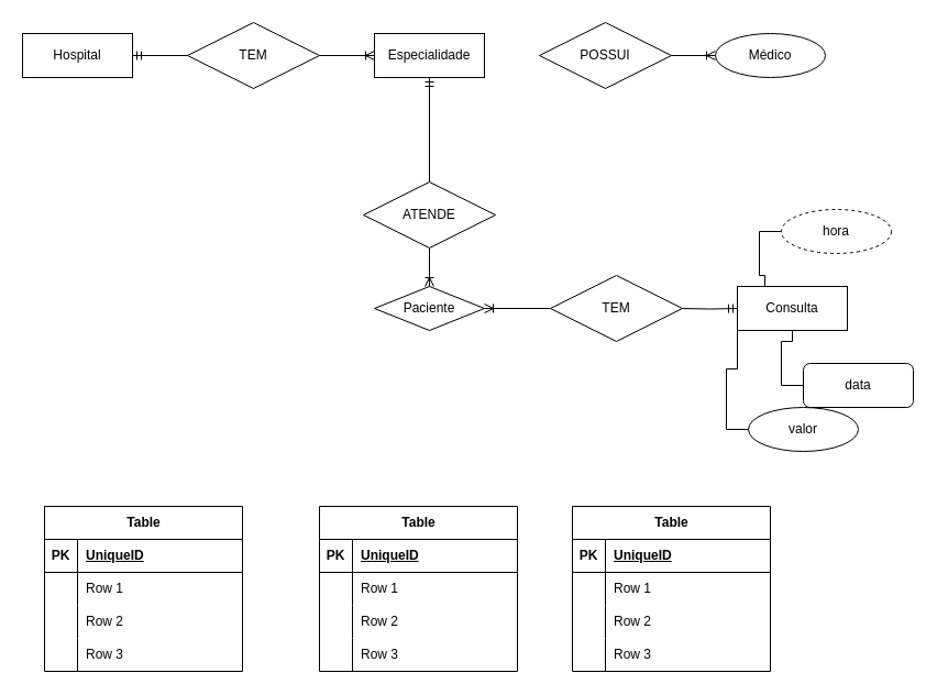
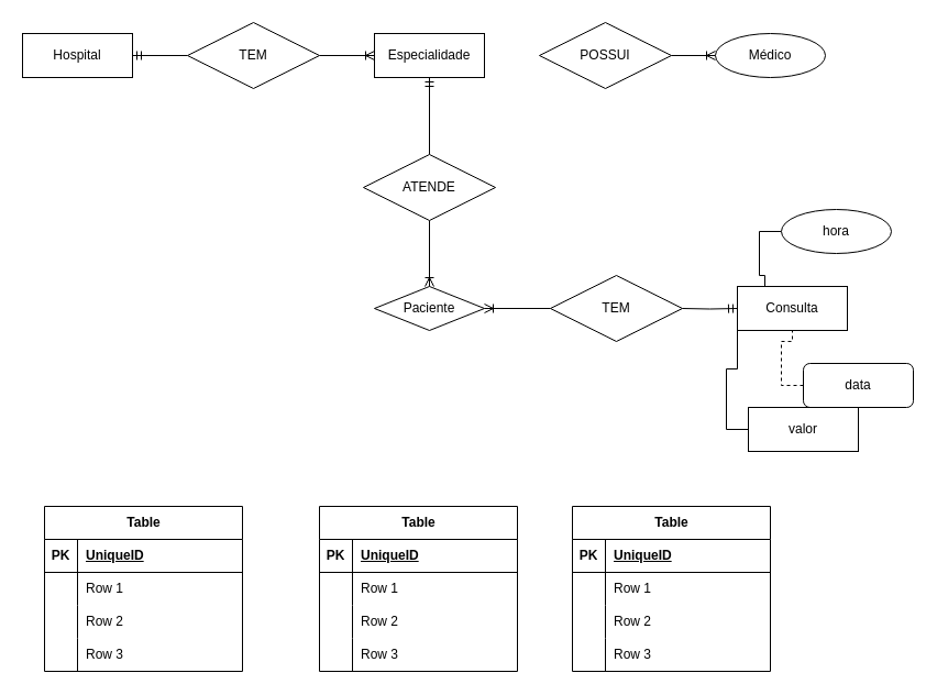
- <mxCell id="15" value="ATENDE" style="shape=rhombus;perimeter=rhombusPerimeter;whiteSpace=wrap;html=1;align=center;" vertex="1" parent="1"><mxGeometry x="330" y="165" width="120" height="60" as="geometry" /></mxCell>
+ <mxCell id="15" value="ATENDE" style="shape=rhombus;perimeter=rhombusPerimeter;whiteSpace=wrap;html=1;align=center;" vertex="1" parent="1"><mxGeometry x="330" y="140" width="120" height="60" as="geometry" /></mxCell>
- <mxCell id="21" value="hora" style="ellipse;whiteSpace=wrap;html=1;align=center;dashed=1;" vertex="1" parent="1"><mxGeometry x="710" y="190" width="100" height="40" as="geometry" /></mxCell>
+ <mxCell id="21" value="hora" style="ellipse;whiteSpace=wrap;html=1;align=center;" vertex="1" parent="1"><mxGeometry x="710" y="190" width="100" height="40" as="geometry" /></mxCell>
- <mxCell id="18" style="edgeStyle=orthogonalEdgeStyle;rounded=0;orthogonalLoop=1;jettySize=auto;html=1;exitX=0;exitY=0.5;exitDx=0;exitDy=0;entryX=0.5;entryY=1;entryDx=0;entryDy=0;endArrow=none;endFill=0;" edge="1" parent="1" source="19" target="17"><mxGeometry relative="1" as="geometry" /></mxCell>
+ <mxCell id="18" style="edgeStyle=orthogonalEdgeStyle;rounded=0;orthogonalLoop=1;jettySize=auto;html=1;exitX=0;exitY=0.5;exitDx=0;exitDy=0;entryX=0.5;entryY=1;entryDx=0;entryDy=0;endArrow=none;endFill=0;dashed=1;" edge="1" parent="1" source="19" target="17"><mxGeometry relative="1" as="geometry" /></mxCell>
- <mxCell id="23" value="valor" style="ellipse;whiteSpace=wrap;html=1;align=center;" vertex="1" parent="1"><mxGeometry x="680" y="370" width="100" height="40" as="geometry" /></mxCell>
+ <mxCell id="23" value="valor" style="whiteSpace=wrap;html=1;align=center;rounded=0;" vertex="1" parent="1"><mxGeometry x="680" y="370" width="100" height="40" as="geometry" /></mxCell>
